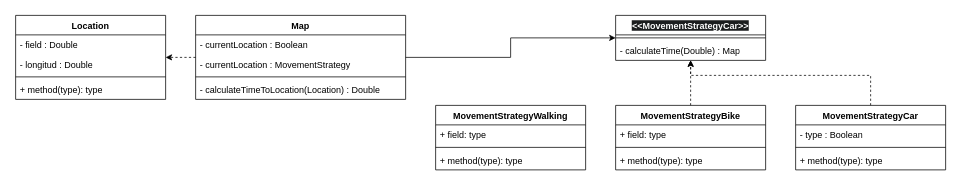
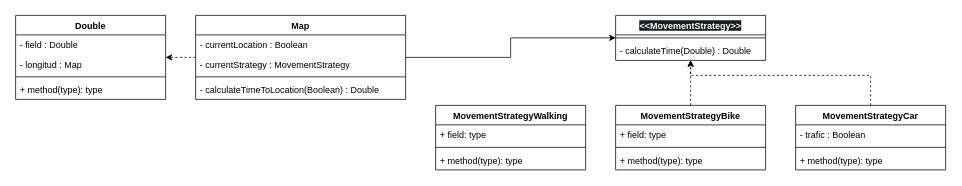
- <mxCell id="9" value="Location" style="swimlane;fontStyle=1;align=center;verticalAlign=top;childLayout=stackLayout;horizontal=1;startSize=26;horizontalStack=0;resizeParent=1;resizeParentMax=0;resizeLast=0;collapsible=1;marginBottom=0;whiteSpace=wrap;html=1;" vertex="1" parent="1"><mxGeometry x="20" y="20" width="200" height="112" as="geometry" /></mxCell>
+ <mxCell id="9" value="Double" style="swimlane;fontStyle=1;align=center;verticalAlign=top;childLayout=stackLayout;horizontal=1;startSize=26;horizontalStack=0;resizeParent=1;resizeParentMax=0;resizeLast=0;collapsible=1;marginBottom=0;whiteSpace=wrap;html=1;" vertex="1" parent="1"><mxGeometry x="20" y="20" width="200" height="112" as="geometry" /></mxCell>
- <mxCell id="14" value="&lt;span style=&quot;color: rgb(255, 255, 255); font-family: Helvetica; font-size: 12px; font-style: normal; font-variant-ligatures: normal; font-variant-caps: normal; letter-spacing: normal; orphans: 2; text-align: left; text-indent: 0px; text-transform: none; widows: 2; word-spacing: 0px; -webkit-text-stroke-width: 0px; white-space: normal; background-color: rgb(27, 29, 30); text-decoration-thickness: initial; text-decoration-style: initial; text-decoration-color: initial; float: none; display: inline !important;&quot;&gt;&lt;b&gt;&amp;lt;&amp;lt;MovementStrategyCar&amp;gt;&amp;gt;&lt;/b&gt;&lt;/span&gt;" style="swimlane;fontStyle=0;align=center;verticalAlign=top;childLayout=stackLayout;horizontal=1;startSize=26;horizontalStack=0;resizeParent=1;resizeParentMax=0;resizeLast=0;collapsible=1;marginBottom=0;whiteSpace=wrap;html=1;" vertex="1" parent="1"><mxGeometry x="820" y="20" width="200" height="60" as="geometry" /></mxCell>
+ <mxCell id="14" value="&lt;span style=&quot;color: rgb(255, 255, 255); font-family: Helvetica; font-size: 12px; font-style: normal; font-variant-ligatures: normal; font-variant-caps: normal; letter-spacing: normal; orphans: 2; text-align: left; text-indent: 0px; text-transform: none; widows: 2; word-spacing: 0px; -webkit-text-stroke-width: 0px; white-space: normal; background-color: rgb(27, 29, 30); text-decoration-thickness: initial; text-decoration-style: initial; text-decoration-color: initial; float: none; display: inline !important;&quot;&gt;&lt;b&gt;&amp;lt;&amp;lt;MovementStrategy&amp;gt;&amp;gt;&lt;/b&gt;&lt;/span&gt;" style="swimlane;fontStyle=0;align=center;verticalAlign=top;childLayout=stackLayout;horizontal=1;startSize=26;horizontalStack=0;resizeParent=1;resizeParentMax=0;resizeLast=0;collapsible=1;marginBottom=0;whiteSpace=wrap;html=1;" vertex="1" parent="1"><mxGeometry x="820" y="20" width="200" height="60" as="geometry" /></mxCell>
- <mxCell id="16" value="- calculateTime(Double) : Map" style="text;strokeColor=none;fillColor=none;align=left;verticalAlign=top;spacingLeft=4;spacingRight=4;overflow=hidden;rotatable=0;points=[[0,0.5],[1,0.5]];portConstraint=eastwest;whiteSpace=wrap;html=1;" vertex="1" parent="14"><mxGeometry y="34" width="200" height="26" as="geometry" /></mxCell>
+ <mxCell id="16" value="- calculateTime(Double) : Double" style="text;strokeColor=none;fillColor=none;align=left;verticalAlign=top;spacingLeft=4;spacingRight=4;overflow=hidden;rotatable=0;points=[[0,0.5],[1,0.5]];portConstraint=eastwest;whiteSpace=wrap;html=1;" vertex="1" parent="14"><mxGeometry y="34" width="200" height="26" as="geometry" /></mxCell>
- <mxCell id="11" value="- longitud : Double" style="text;strokeColor=none;fillColor=none;align=left;verticalAlign=top;spacingLeft=4;spacingRight=4;overflow=hidden;rotatable=0;points=[[0,0.5],[1,0.5]];portConstraint=eastwest;whiteSpace=wrap;html=1;" vertex="1" parent="9"><mxGeometry y="52" width="200" height="26" as="geometry" /></mxCell>
+ <mxCell id="11" value="- longitud : Map" style="text;strokeColor=none;fillColor=none;align=left;verticalAlign=top;spacingLeft=4;spacingRight=4;overflow=hidden;rotatable=0;points=[[0,0.5],[1,0.5]];portConstraint=eastwest;whiteSpace=wrap;html=1;" vertex="1" parent="9"><mxGeometry y="52" width="200" height="26" as="geometry" /></mxCell>
- <mxCell id="6" value="- currentLocation : MovementStrategy" style="text;strokeColor=none;fillColor=none;align=left;verticalAlign=top;spacingLeft=4;spacingRight=4;overflow=hidden;rotatable=0;points=[[0,0.5],[1,0.5]];portConstraint=eastwest;whiteSpace=wrap;html=1;" vertex="1" parent="4"><mxGeometry y="52" width="280" height="26" as="geometry" /></mxCell>
+ <mxCell id="6" value="- currentStrategy : MovementStrategy" style="text;strokeColor=none;fillColor=none;align=left;verticalAlign=top;spacingLeft=4;spacingRight=4;overflow=hidden;rotatable=0;points=[[0,0.5],[1,0.5]];portConstraint=eastwest;whiteSpace=wrap;html=1;" vertex="1" parent="4"><mxGeometry y="52" width="280" height="26" as="geometry" /></mxCell>
- <mxCell id="8" value="- calculateTimeToLocation(Location) : Double" style="text;strokeColor=none;fillColor=none;align=left;verticalAlign=top;spacingLeft=4;spacingRight=4;overflow=hidden;rotatable=0;points=[[0,0.5],[1,0.5]];portConstraint=eastwest;whiteSpace=wrap;html=1;" vertex="1" parent="4"><mxGeometry y="86" width="280" height="26" as="geometry" /></mxCell>
+ <mxCell id="8" value="- calculateTimeToLocation(Boolean) : Double" style="text;strokeColor=none;fillColor=none;align=left;verticalAlign=top;spacingLeft=4;spacingRight=4;overflow=hidden;rotatable=0;points=[[0,0.5],[1,0.5]];portConstraint=eastwest;whiteSpace=wrap;html=1;" vertex="1" parent="4"><mxGeometry y="86" width="280" height="26" as="geometry" /></mxCell>
- <mxCell id="28" value="- type : Boolean" style="text;strokeColor=none;fillColor=none;align=left;verticalAlign=top;spacingLeft=4;spacingRight=4;overflow=hidden;rotatable=0;points=[[0,0.5],[1,0.5]];portConstraint=eastwest;whiteSpace=wrap;html=1;" vertex="1" parent="27"><mxGeometry y="26" width="200" height="26" as="geometry" /></mxCell>
+ <mxCell id="28" value="- trafic : Boolean" style="text;strokeColor=none;fillColor=none;align=left;verticalAlign=top;spacingLeft=4;spacingRight=4;overflow=hidden;rotatable=0;points=[[0,0.5],[1,0.5]];portConstraint=eastwest;whiteSpace=wrap;html=1;" vertex="1" parent="27"><mxGeometry y="26" width="200" height="26" as="geometry" /></mxCell>
